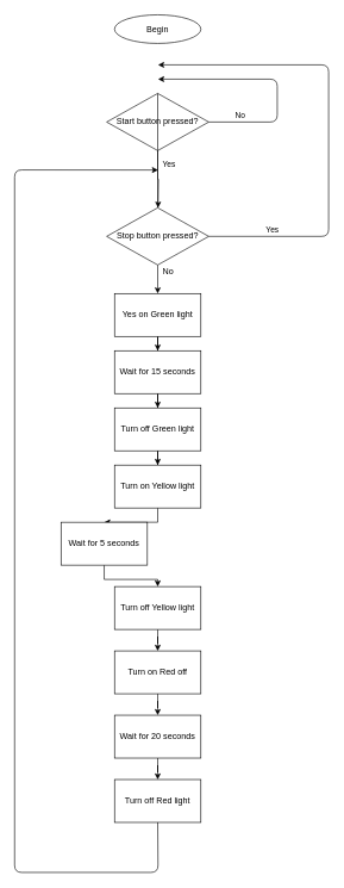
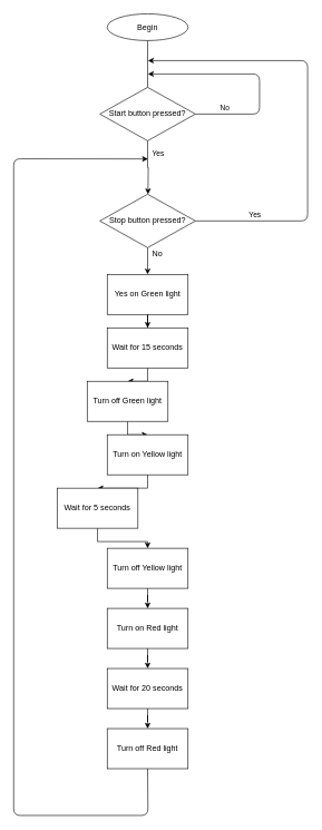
- <mxCell id="16" value="" style="endArrow=none;html=1;exitX=0.5;exitY=0;exitDx=0;exitDy=0;" edge="1" parent="1" source="15" target="27"><mxGeometry width="50" height="50" relative="1" as="geometry"><mxPoint x="185" y="150" as="sourcePoint" /><mxPoint x="235" y="100" as="targetPoint" /></mxGeometry></mxCell>
+ <mxCell id="16" value="" style="endArrow=none;html=1;entryX=0.5;entryY=1;entryDx=0;entryDy=0;exitX=0.5;exitY=0;exitDx=0;exitDy=0;" edge="1" parent="1" source="15" target="2"><mxGeometry width="50" height="50" relative="1" as="geometry"><mxPoint x="185" y="150" as="sourcePoint" /><mxPoint x="235" y="100" as="targetPoint" /></mxGeometry></mxCell>
- <mxCell id="8" value="Turn off Green light" style="rounded=0;whiteSpace=wrap;html=1;" vertex="1" parent="1"><mxGeometry x="160" y="570" width="121" height="60" as="geometry" /></mxCell>
+ <mxCell id="8" value="Turn off Green light" style="rounded=0;whiteSpace=wrap;html=1;" vertex="1" parent="1"><mxGeometry x="130" y="570" width="121" height="60" as="geometry" /></mxCell>
- <mxCell id="21" value="Turn on Red off" style="rounded=0;whiteSpace=wrap;html=1;" vertex="1" parent="1"><mxGeometry x="160" y="910" width="121" height="60" as="geometry" /></mxCell>
+ <mxCell id="21" value="Turn on Red light" style="rounded=0;whiteSpace=wrap;html=1;" vertex="1" parent="1"><mxGeometry x="160" y="910" width="121" height="60" as="geometry" /></mxCell>
